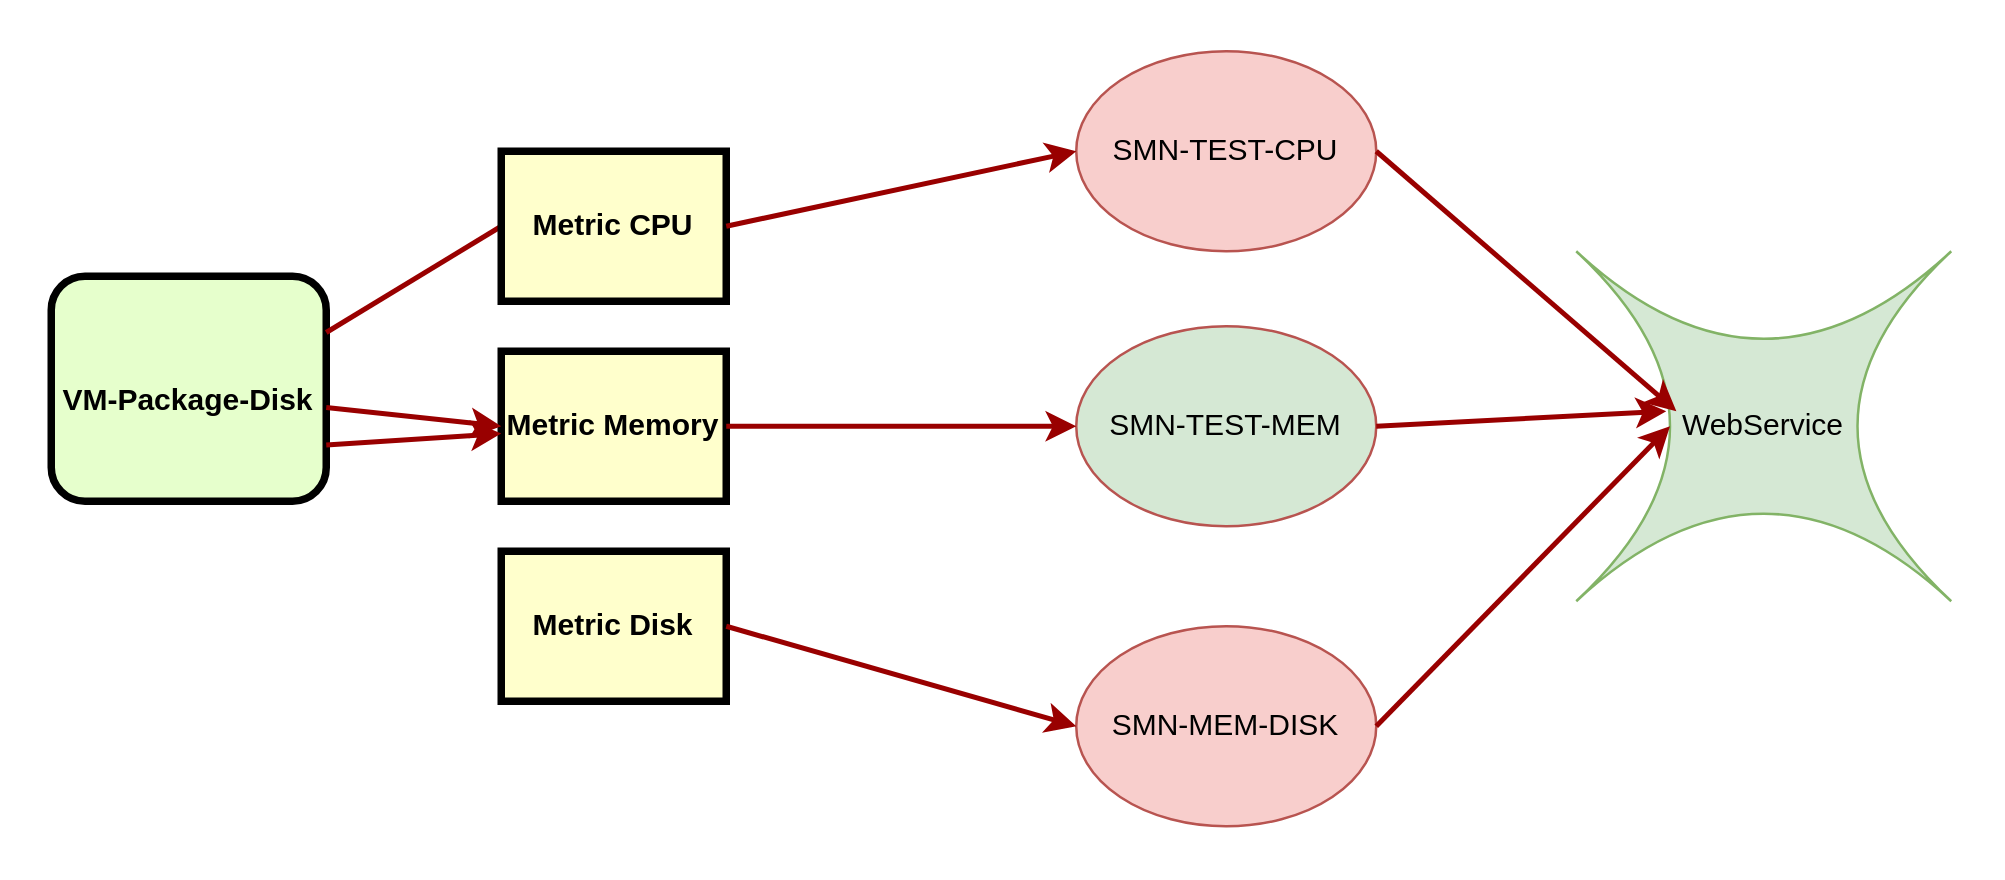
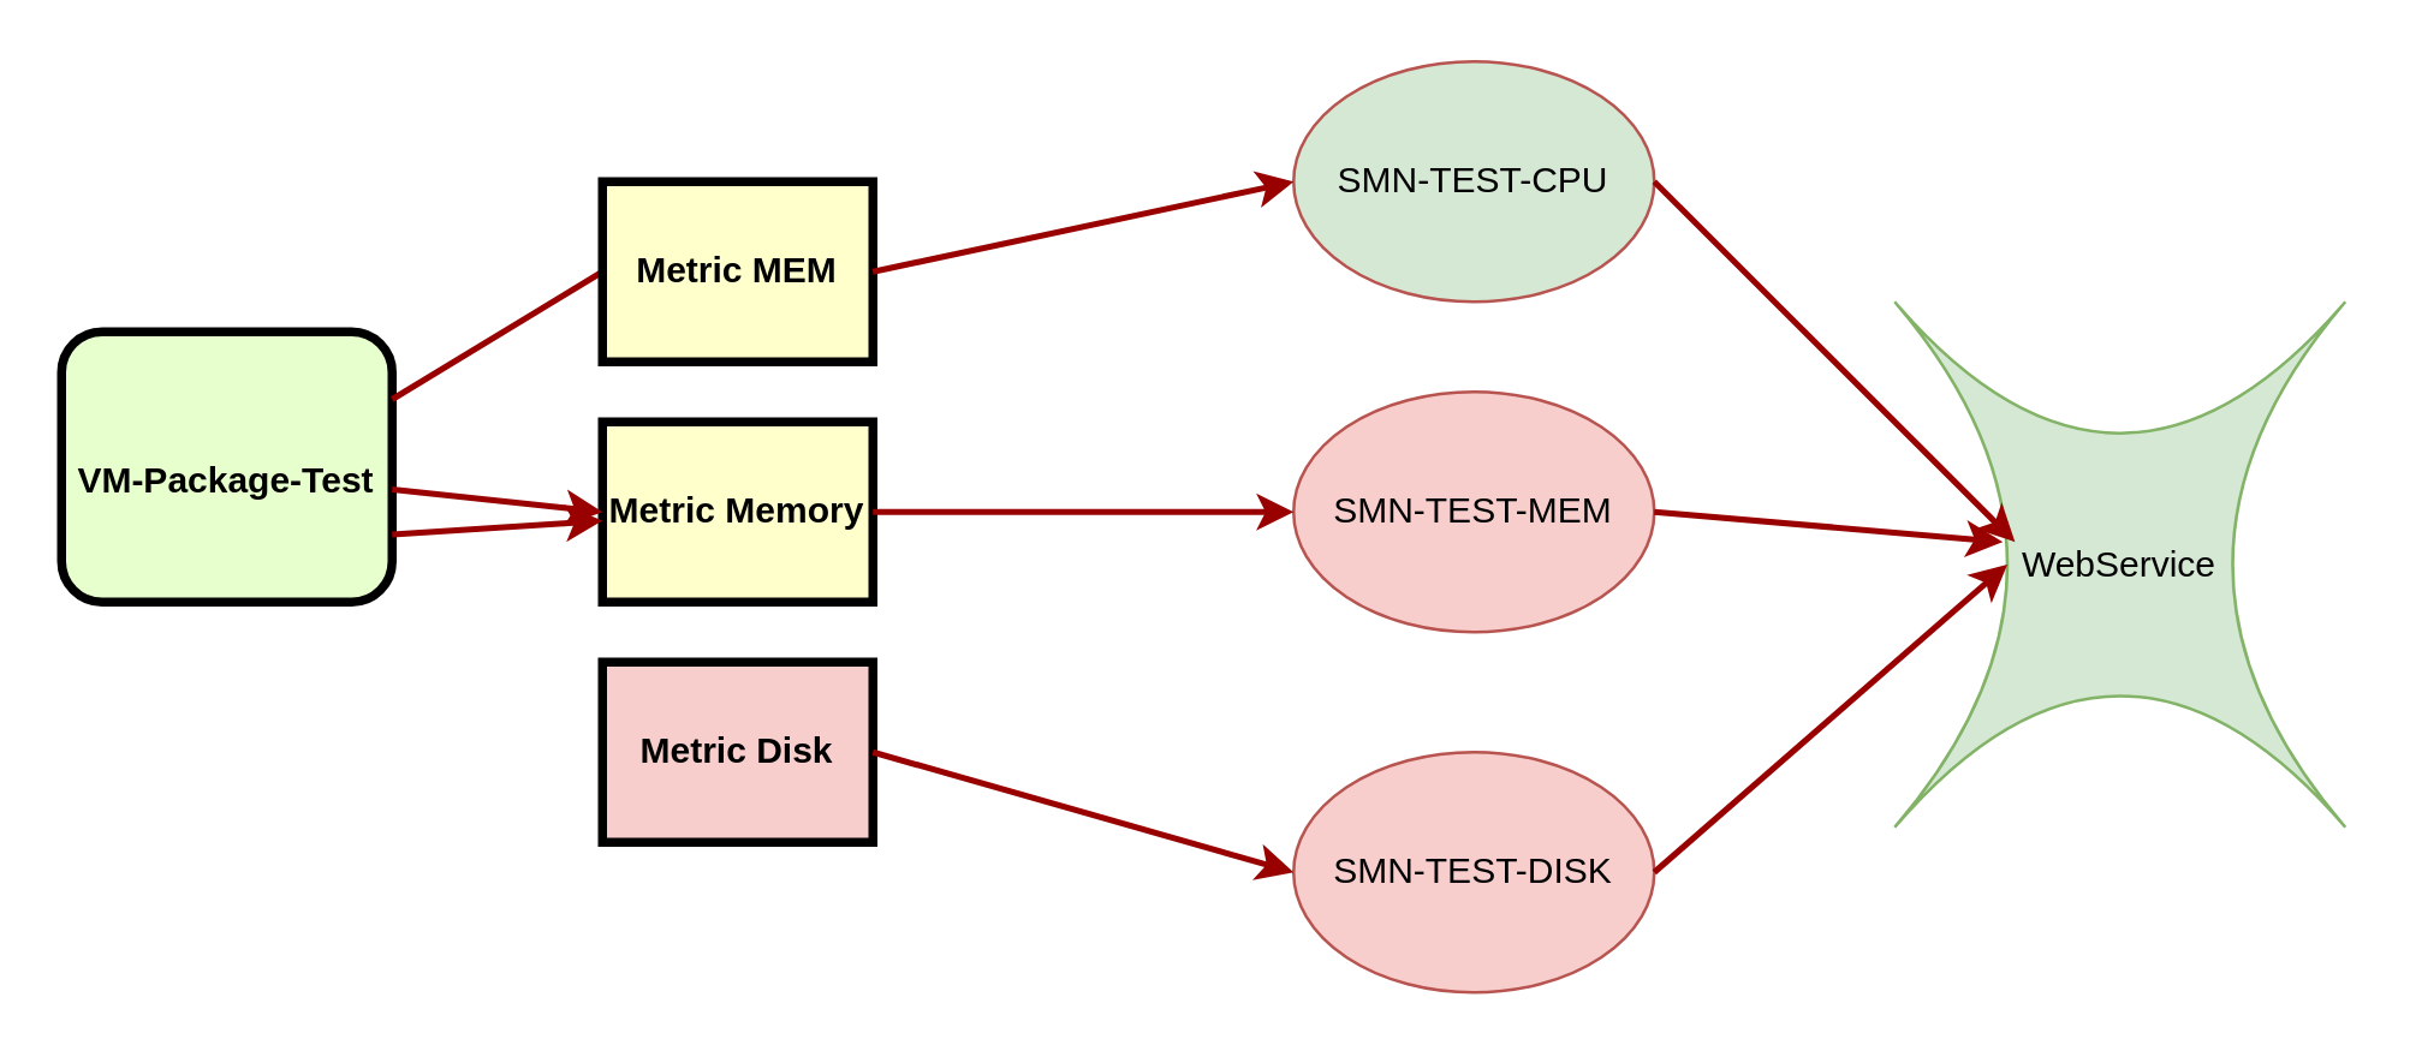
- <mxCell id="9" value="SMN-TEST-CPU" style="ellipse;whiteSpace=wrap;html=1;fillColor=#f8cecc;strokeColor=#b85450;" vertex="1" parent="1"><mxGeometry x="430" y="20" width="120" height="80" as="geometry" /></mxCell>
+ <mxCell id="9" value="SMN-TEST-CPU" style="ellipse;whiteSpace=wrap;html=1;fillColor=#d5e8d4;strokeColor=#b85450;" vertex="1" parent="1"><mxGeometry x="430" y="20" width="120" height="80" as="geometry" /></mxCell>
- <mxCell id="6" value="Metric CPU" style="whiteSpace=wrap;align=center;verticalAlign=middle;fontStyle=1;strokeWidth=3;fillColor=#FFFFCC" vertex="1" parent="1"><mxGeometry x="200" y="60" width="90" height="60" as="geometry" /></mxCell>
+ <mxCell id="6" value="Metric MEM" style="whiteSpace=wrap;align=center;verticalAlign=middle;fontStyle=1;strokeWidth=3;fillColor=#FFFFCC" vertex="1" parent="1"><mxGeometry x="200" y="60" width="90" height="60" as="geometry" /></mxCell>
- <mxCell id="2" value="&lt;br&gt;&lt;br&gt;&lt;br&gt;VM-Package-Disk" style="verticalAlign=middle;align=center;overflow=fill;fontSize=12;fontFamily=Helvetica;html=1;rounded=1;fontStyle=1;strokeWidth=3;fillColor=#E6FFCC" parent="1" vertex="1"><mxGeometry x="20" y="110" width="110" height="90" as="geometry" /></mxCell>
+ <mxCell id="2" value="&lt;br&gt;&lt;br&gt;&lt;br&gt;VM-Package-Test" style="verticalAlign=middle;align=center;overflow=fill;fontSize=12;fontFamily=Helvetica;html=1;rounded=1;fontStyle=1;strokeWidth=3;fillColor=#E6FFCC" parent="1" vertex="1"><mxGeometry x="20" y="110" width="110" height="90" as="geometry" /></mxCell>
- <mxCell id="10" value="SMN-TEST-MEM" style="ellipse;whiteSpace=wrap;html=1;fillColor=#d5e8d4;strokeColor=#b85450;" vertex="1" parent="1"><mxGeometry x="430" y="130" width="120" height="80" as="geometry" /></mxCell>
+ <mxCell id="10" value="SMN-TEST-MEM" style="ellipse;whiteSpace=wrap;html=1;fillColor=#f8cecc;strokeColor=#b85450;" vertex="1" parent="1"><mxGeometry x="430" y="130" width="120" height="80" as="geometry" /></mxCell>
- <mxCell id="15" value="WebService" style="shape=switch;whiteSpace=wrap;html=1;fillColor=#d5e8d4;strokeColor=#82b366;" vertex="1" parent="1"><mxGeometry x="630" y="100" width="150" height="140" as="geometry" /></mxCell>
+ <mxCell id="15" value="WebService" style="shape=switch;whiteSpace=wrap;html=1;fillColor=#d5e8d4;strokeColor=#82b366;" vertex="1" parent="1"><mxGeometry x="630" y="100" width="150" height="175" as="geometry" /></mxCell>
- <mxCell id="3" value="Metric Disk" style="whiteSpace=wrap;align=center;verticalAlign=middle;fontStyle=1;strokeWidth=3;fillColor=#FFFFCC" parent="1" vertex="1"><mxGeometry x="200" y="220" width="90" height="60" as="geometry" /></mxCell>
+ <mxCell id="3" value="Metric Disk" style="whiteSpace=wrap;align=center;verticalAlign=middle;fontStyle=1;strokeWidth=3;fillColor=#f8cecc;" parent="1" vertex="1"><mxGeometry x="200" y="220" width="90" height="60" as="geometry" /></mxCell>
- <mxCell id="11" value="SMN-MEM-DISK" style="ellipse;whiteSpace=wrap;html=1;fillColor=#f8cecc;strokeColor=#b85450;" vertex="1" parent="1"><mxGeometry x="430" y="250" width="120" height="80" as="geometry" /></mxCell>
+ <mxCell id="11" value="SMN-TEST-DISK" style="ellipse;whiteSpace=wrap;html=1;fillColor=#f8cecc;strokeColor=#b85450;" vertex="1" parent="1"><mxGeometry x="430" y="250" width="120" height="80" as="geometry" /></mxCell>
